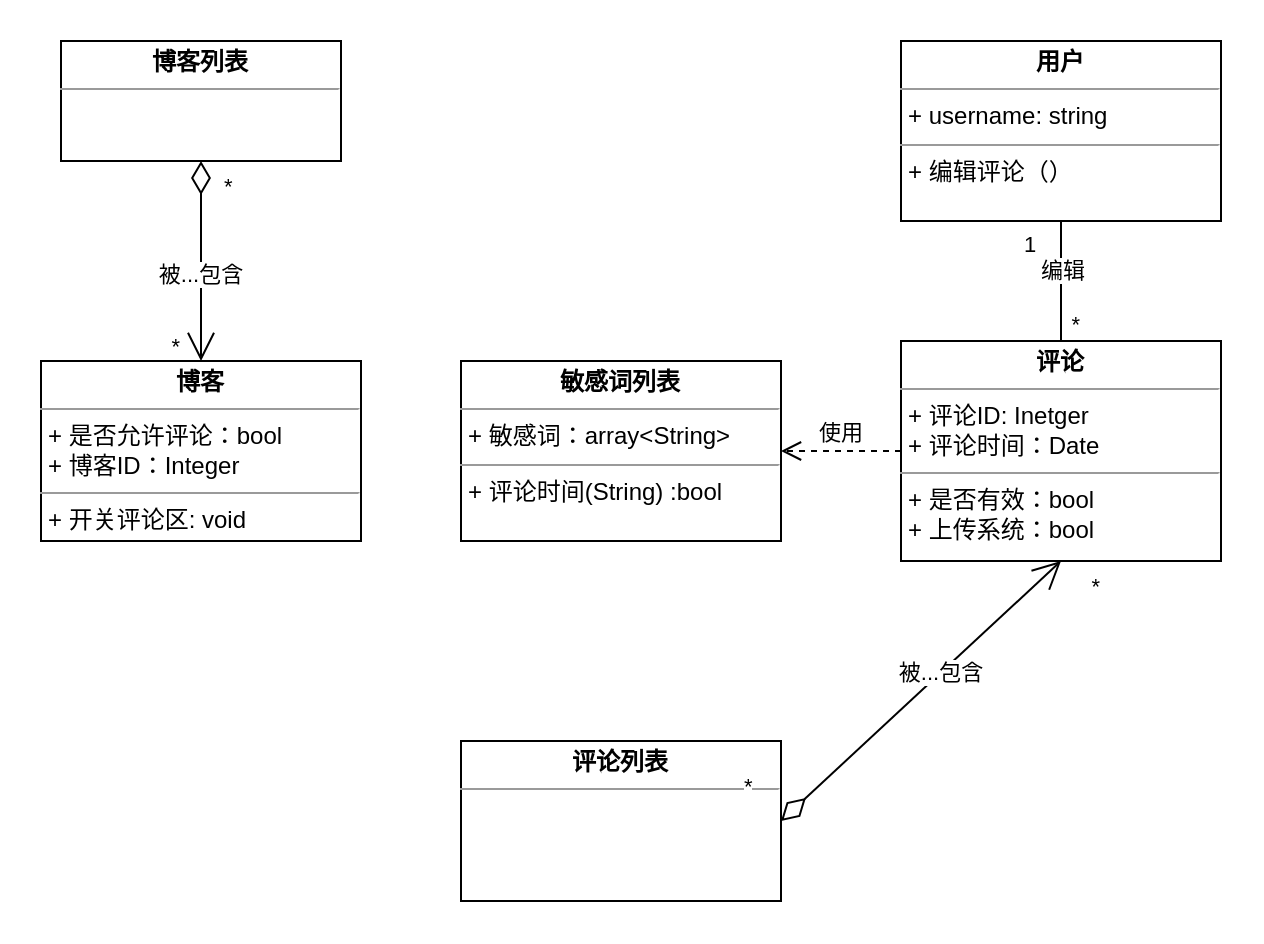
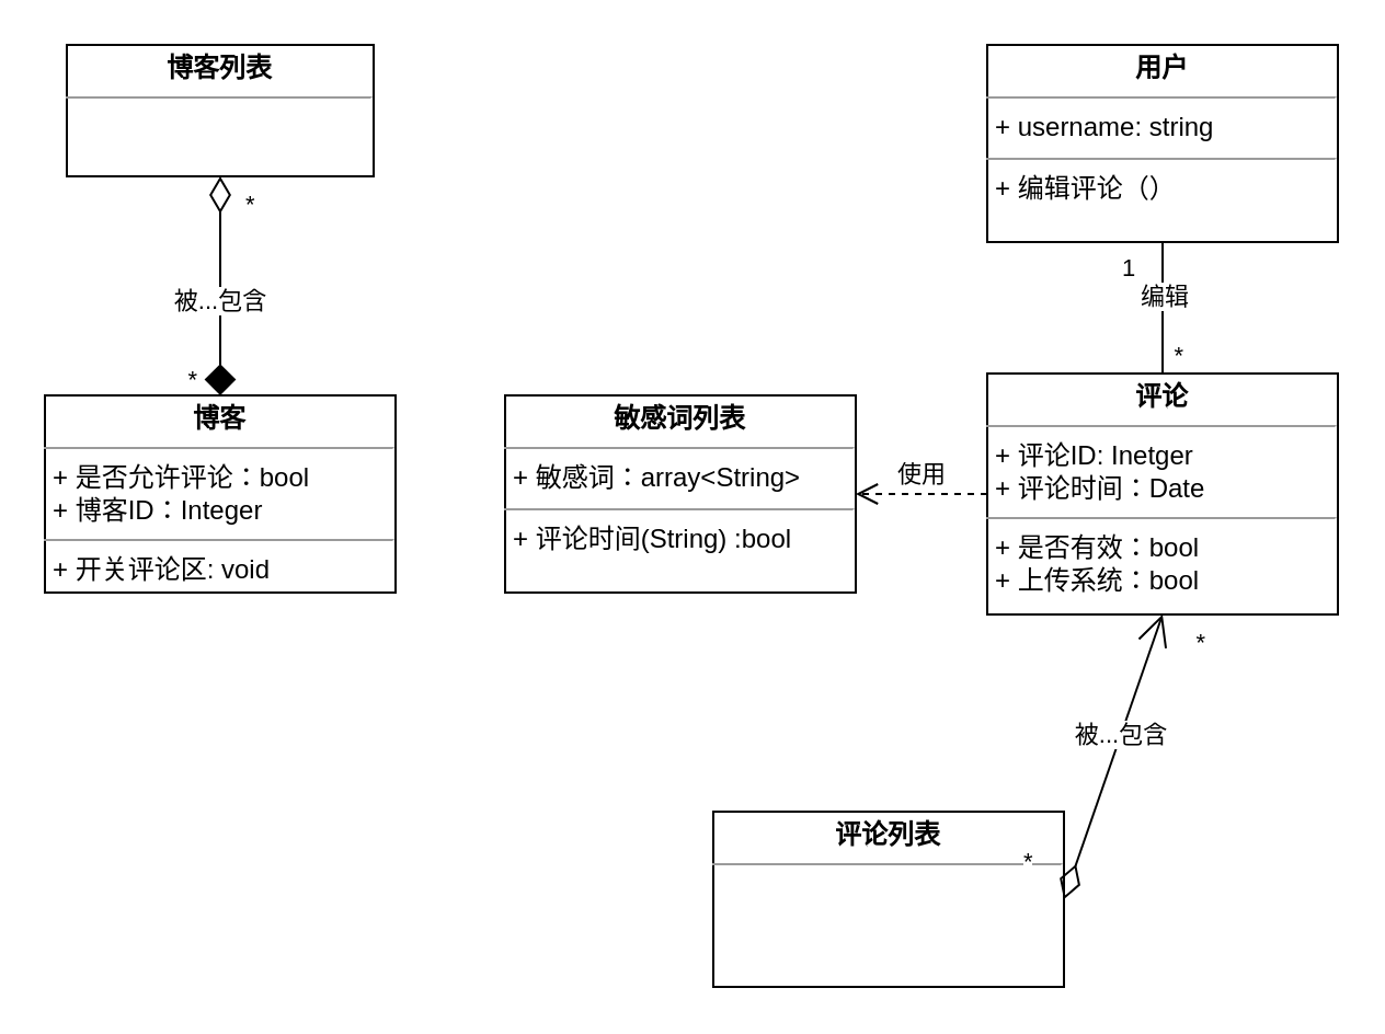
- <mxCell id="6" value="被...包含" style="endArrow=open;html=1;endSize=12;startArrow=diamondThin;startSize=14;startFill=0;edgeStyle=orthogonalEdgeStyle;rounded=0;exitX=0.5;exitY=1;exitDx=0;exitDy=0;entryX=0.5;entryY=0;entryDx=0;entryDy=0;" edge="1" parent="1" source="5" target="3"><mxGeometry x="0.143" relative="1" as="geometry"><mxPoint x="20" y="170" as="sourcePoint" /><mxPoint x="130" y="170" as="targetPoint" /><mxPoint as="offset" /></mxGeometry></mxCell>
+ <mxCell id="6" value="被...包含" style="endArrow=diamond;html=1;endSize=12;startArrow=diamondThin;startSize=14;startFill=0;edgeStyle=orthogonalEdgeStyle;rounded=0;exitX=0.5;exitY=1;exitDx=0;exitDy=0;entryX=0.5;entryY=0;entryDx=0;entryDy=0;" edge="1" parent="1" source="5" target="3"><mxGeometry x="0.143" relative="1" as="geometry"><mxPoint x="20" y="170" as="sourcePoint" /><mxPoint x="130" y="170" as="targetPoint" /><mxPoint as="offset" /></mxGeometry></mxCell>
- <mxCell id="13" value="&lt;p style=&quot;margin: 0px ; margin-top: 4px ; text-align: center&quot;&gt;&lt;b&gt;评论列表&lt;/b&gt;&lt;/p&gt;&lt;hr size=&quot;1&quot;&gt;&lt;div style=&quot;height: 2px&quot;&gt;&lt;/div&gt;" style="verticalAlign=top;align=left;overflow=fill;fontSize=12;fontFamily=Helvetica;html=1;" vertex="1" parent="1"><mxGeometry x="230" y="370" width="160" height="80" as="geometry" /></mxCell>
+ <mxCell id="13" value="&lt;p style=&quot;margin: 0px ; margin-top: 4px ; text-align: center&quot;&gt;&lt;b&gt;评论列表&lt;/b&gt;&lt;/p&gt;&lt;hr size=&quot;1&quot;&gt;&lt;div style=&quot;height: 2px&quot;&gt;&lt;/div&gt;" style="verticalAlign=top;align=left;overflow=fill;fontSize=12;fontFamily=Helvetica;html=1;" vertex="1" parent="1"><mxGeometry x="325" y="370" width="160" height="80" as="geometry" /></mxCell>
